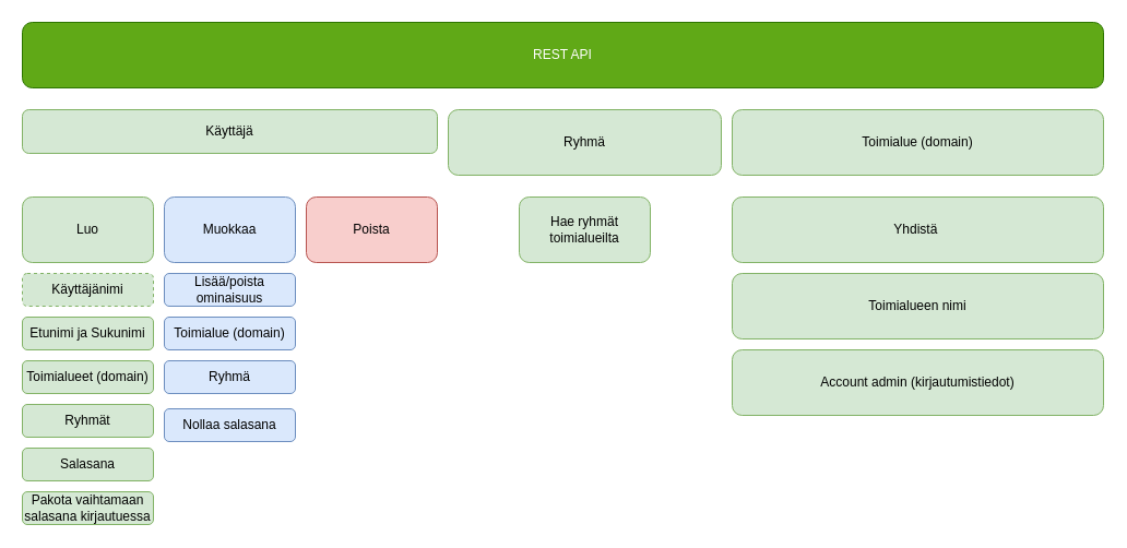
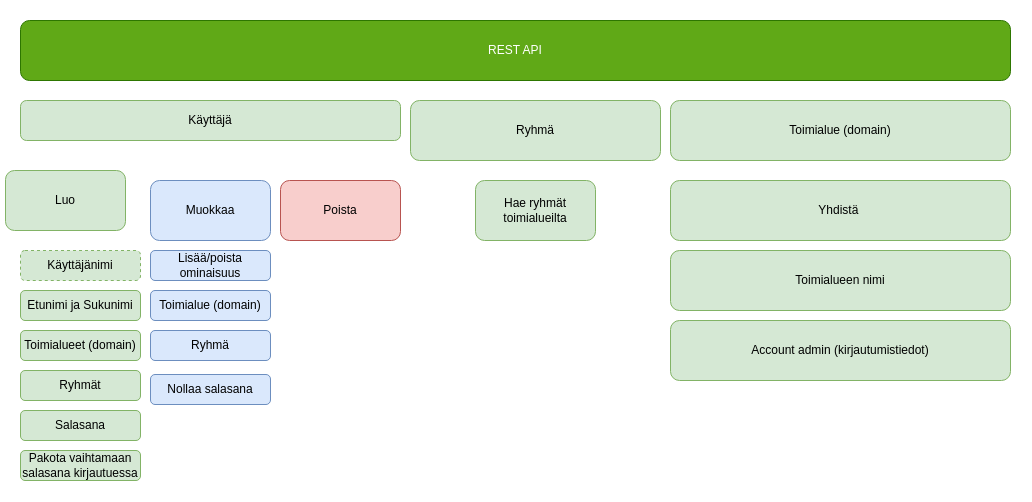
- <mxCell id="3" value="Luo" style="rounded=1;whiteSpace=wrap;html=1;fillColor=#d5e8d4;strokeColor=#82b366;" vertex="1" parent="1"><mxGeometry x="20" y="180" width="120" height="60" as="geometry" /></mxCell>
+ <mxCell id="3" value="Luo" style="rounded=1;whiteSpace=wrap;html=1;fillColor=#d5e8d4;strokeColor=#82b366;" vertex="1" parent="1"><mxGeometry x="5" y="170" width="120" height="60" as="geometry" /></mxCell>
